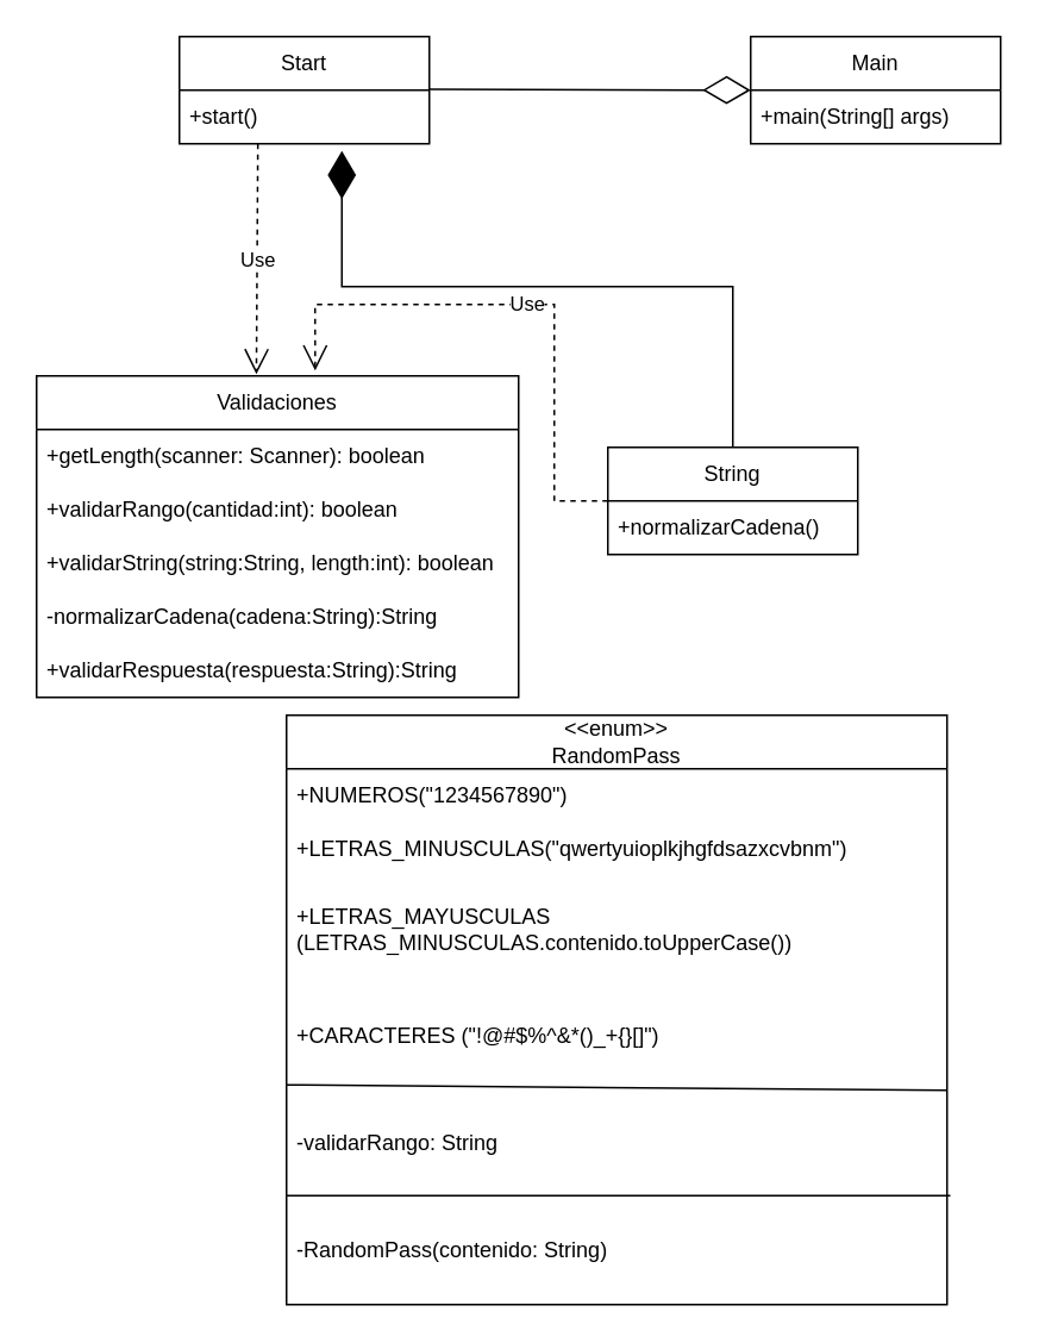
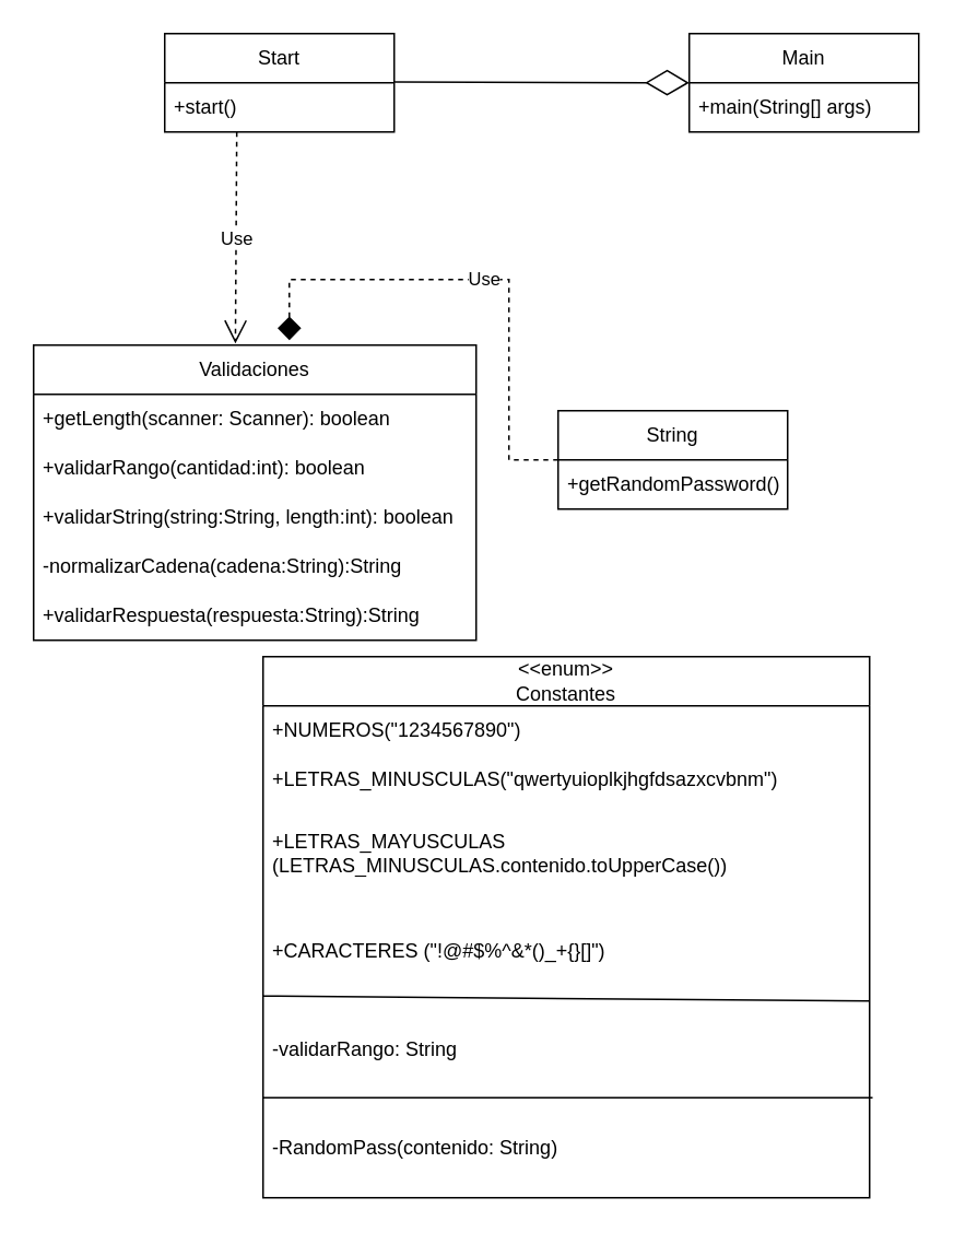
- <mxCell id="24" value="" style="endArrow=diamondThin;endFill=1;endSize=24;html=1;rounded=0;entryX=0.65;entryY=1.133;entryDx=0;entryDy=0;entryPerimeter=0;" edge="1" parent="1" source="2" target="20"><mxGeometry width="160" relative="1" as="geometry"><mxPoint x="320" y="220" as="sourcePoint" /><mxPoint x="480" y="220" as="targetPoint" /><Array as="points"><mxPoint x="410" y="160" /><mxPoint x="191" y="160" /></Array></mxGeometry></mxCell>
- <mxCell id="26" value="Use" style="endArrow=open;endSize=12;dashed=1;html=1;rounded=0;exitX=0;exitY=0.5;exitDx=0;exitDy=0;entryX=0.578;entryY=-0.017;entryDx=0;entryDy=0;entryPerimeter=0;" edge="1" parent="1" source="2" target="13"><mxGeometry width="160" relative="1" as="geometry"><mxPoint x="-50" y="220" as="sourcePoint" /><mxPoint x="110" y="220" as="targetPoint" /><Array as="points"><mxPoint x="310" y="280" /><mxPoint x="310" y="170" /><mxPoint x="176" y="170" /></Array></mxGeometry></mxCell>
+ <mxCell id="26" value="Use" style="endArrow=diamond;endSize=12;dashed=1;html=1;rounded=0;exitX=0;exitY=0.5;exitDx=0;exitDy=0;entryX=0.578;entryY=-0.017;entryDx=0;entryDy=0;entryPerimeter=0;" edge="1" parent="1" source="2" target="13"><mxGeometry width="160" relative="1" as="geometry"><mxPoint x="-50" y="220" as="sourcePoint" /><mxPoint x="110" y="220" as="targetPoint" /><Array as="points"><mxPoint x="310" y="280" /><mxPoint x="310" y="170" /><mxPoint x="176" y="170" /></Array></mxGeometry></mxCell>
- <mxCell id="3" value="+normalizarCadena()" style="text;strokeColor=none;fillColor=none;align=left;verticalAlign=middle;spacingLeft=4;spacingRight=4;overflow=hidden;points=[[0,0.5],[1,0.5]];portConstraint=eastwest;rotatable=0;whiteSpace=wrap;html=1;" parent="2" vertex="1"><mxGeometry y="30" width="140" height="30" as="geometry" /></mxCell>
+ <mxCell id="3" value="+getRandomPassword()" style="text;strokeColor=none;fillColor=none;align=left;verticalAlign=middle;spacingLeft=4;spacingRight=4;overflow=hidden;points=[[0,0.5],[1,0.5]];portConstraint=eastwest;rotatable=0;whiteSpace=wrap;html=1;" parent="2" vertex="1"><mxGeometry y="30" width="140" height="30" as="geometry" /></mxCell>
- <mxCell id="4" value="&amp;lt;&amp;lt;enum&amp;gt;&amp;gt;&lt;br&gt;RandomPass" style="swimlane;fontStyle=0;childLayout=stackLayout;horizontal=1;startSize=30;horizontalStack=0;resizeParent=1;resizeParentMax=0;resizeLast=0;collapsible=1;marginBottom=0;whiteSpace=wrap;html=1;" parent="1" vertex="1"><mxGeometry x="160" y="400" width="370" height="330" as="geometry" /></mxCell>
+ <mxCell id="4" value="&amp;lt;&amp;lt;enum&amp;gt;&amp;gt;&lt;br&gt;Constantes" style="swimlane;fontStyle=0;childLayout=stackLayout;horizontal=1;startSize=30;horizontalStack=0;resizeParent=1;resizeParentMax=0;resizeLast=0;collapsible=1;marginBottom=0;whiteSpace=wrap;html=1;" parent="1" vertex="1"><mxGeometry x="160" y="400" width="370" height="330" as="geometry" /></mxCell>
